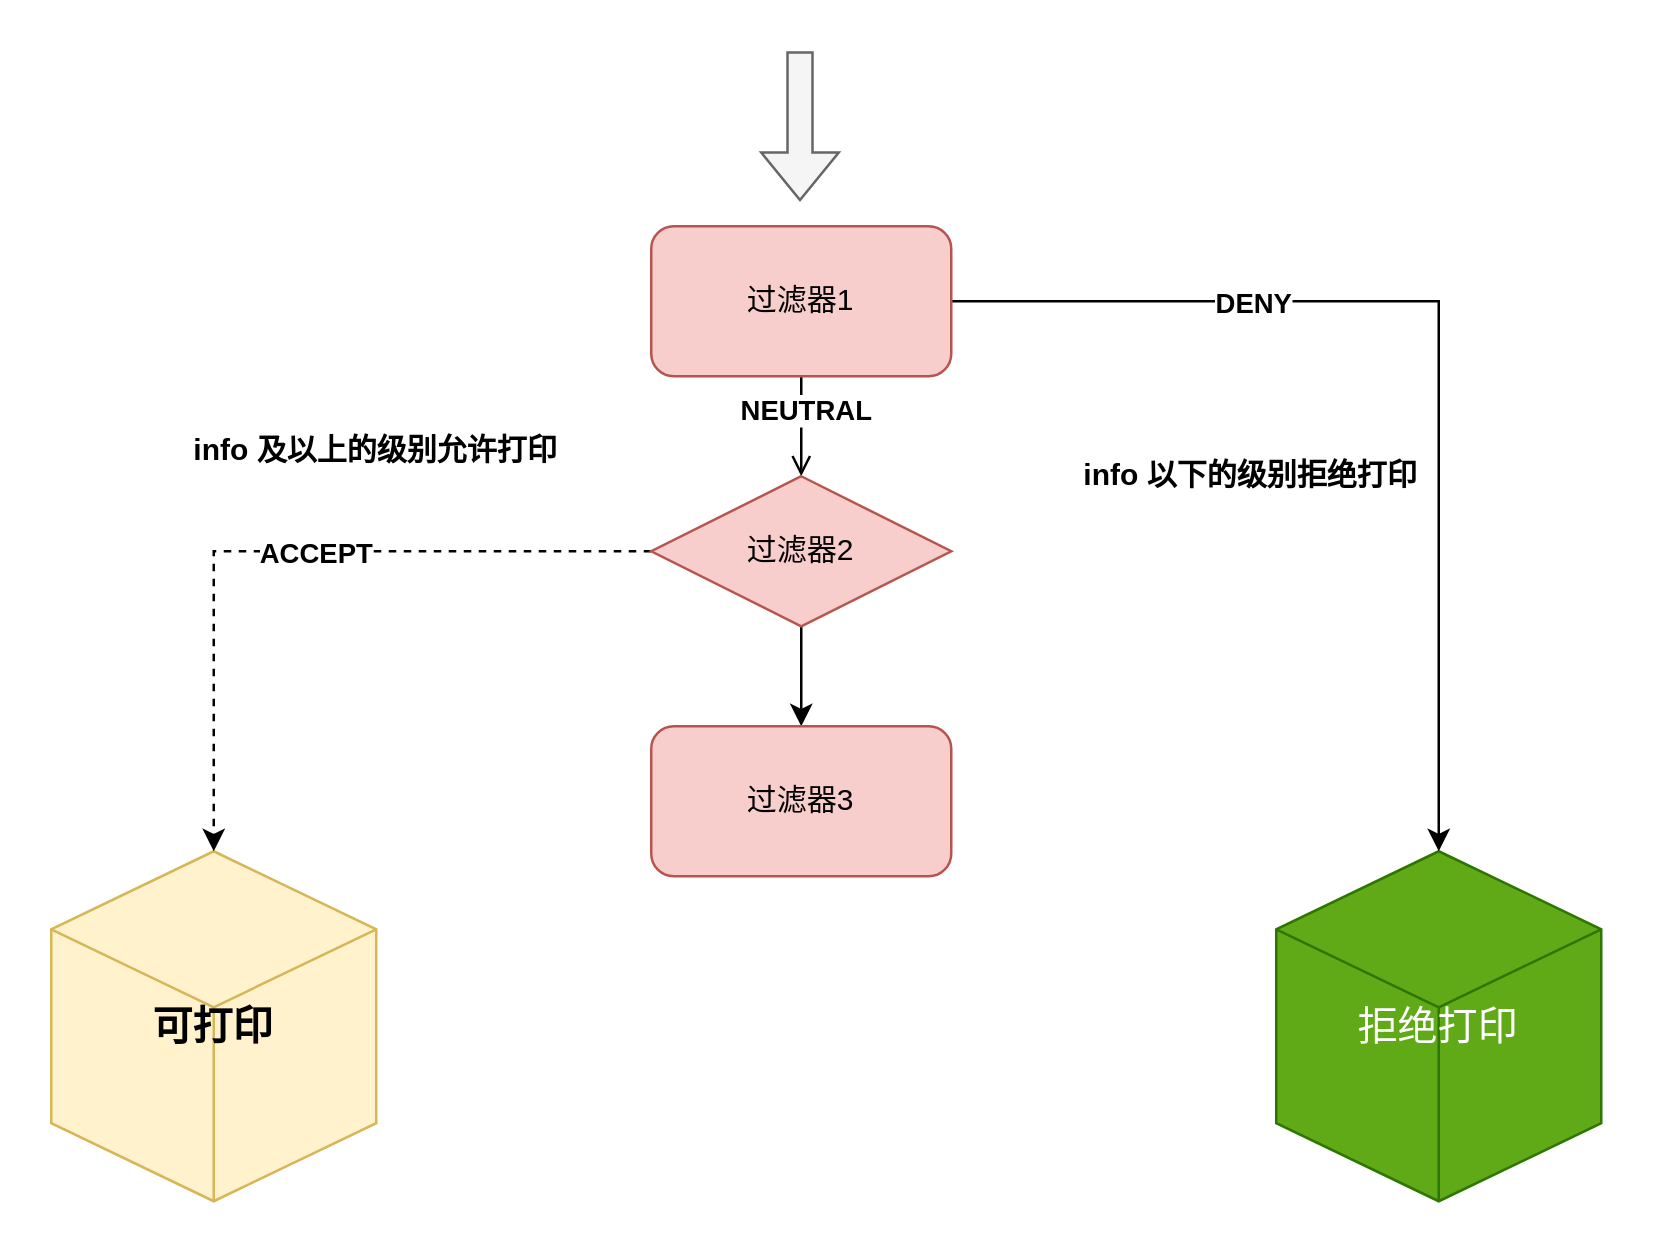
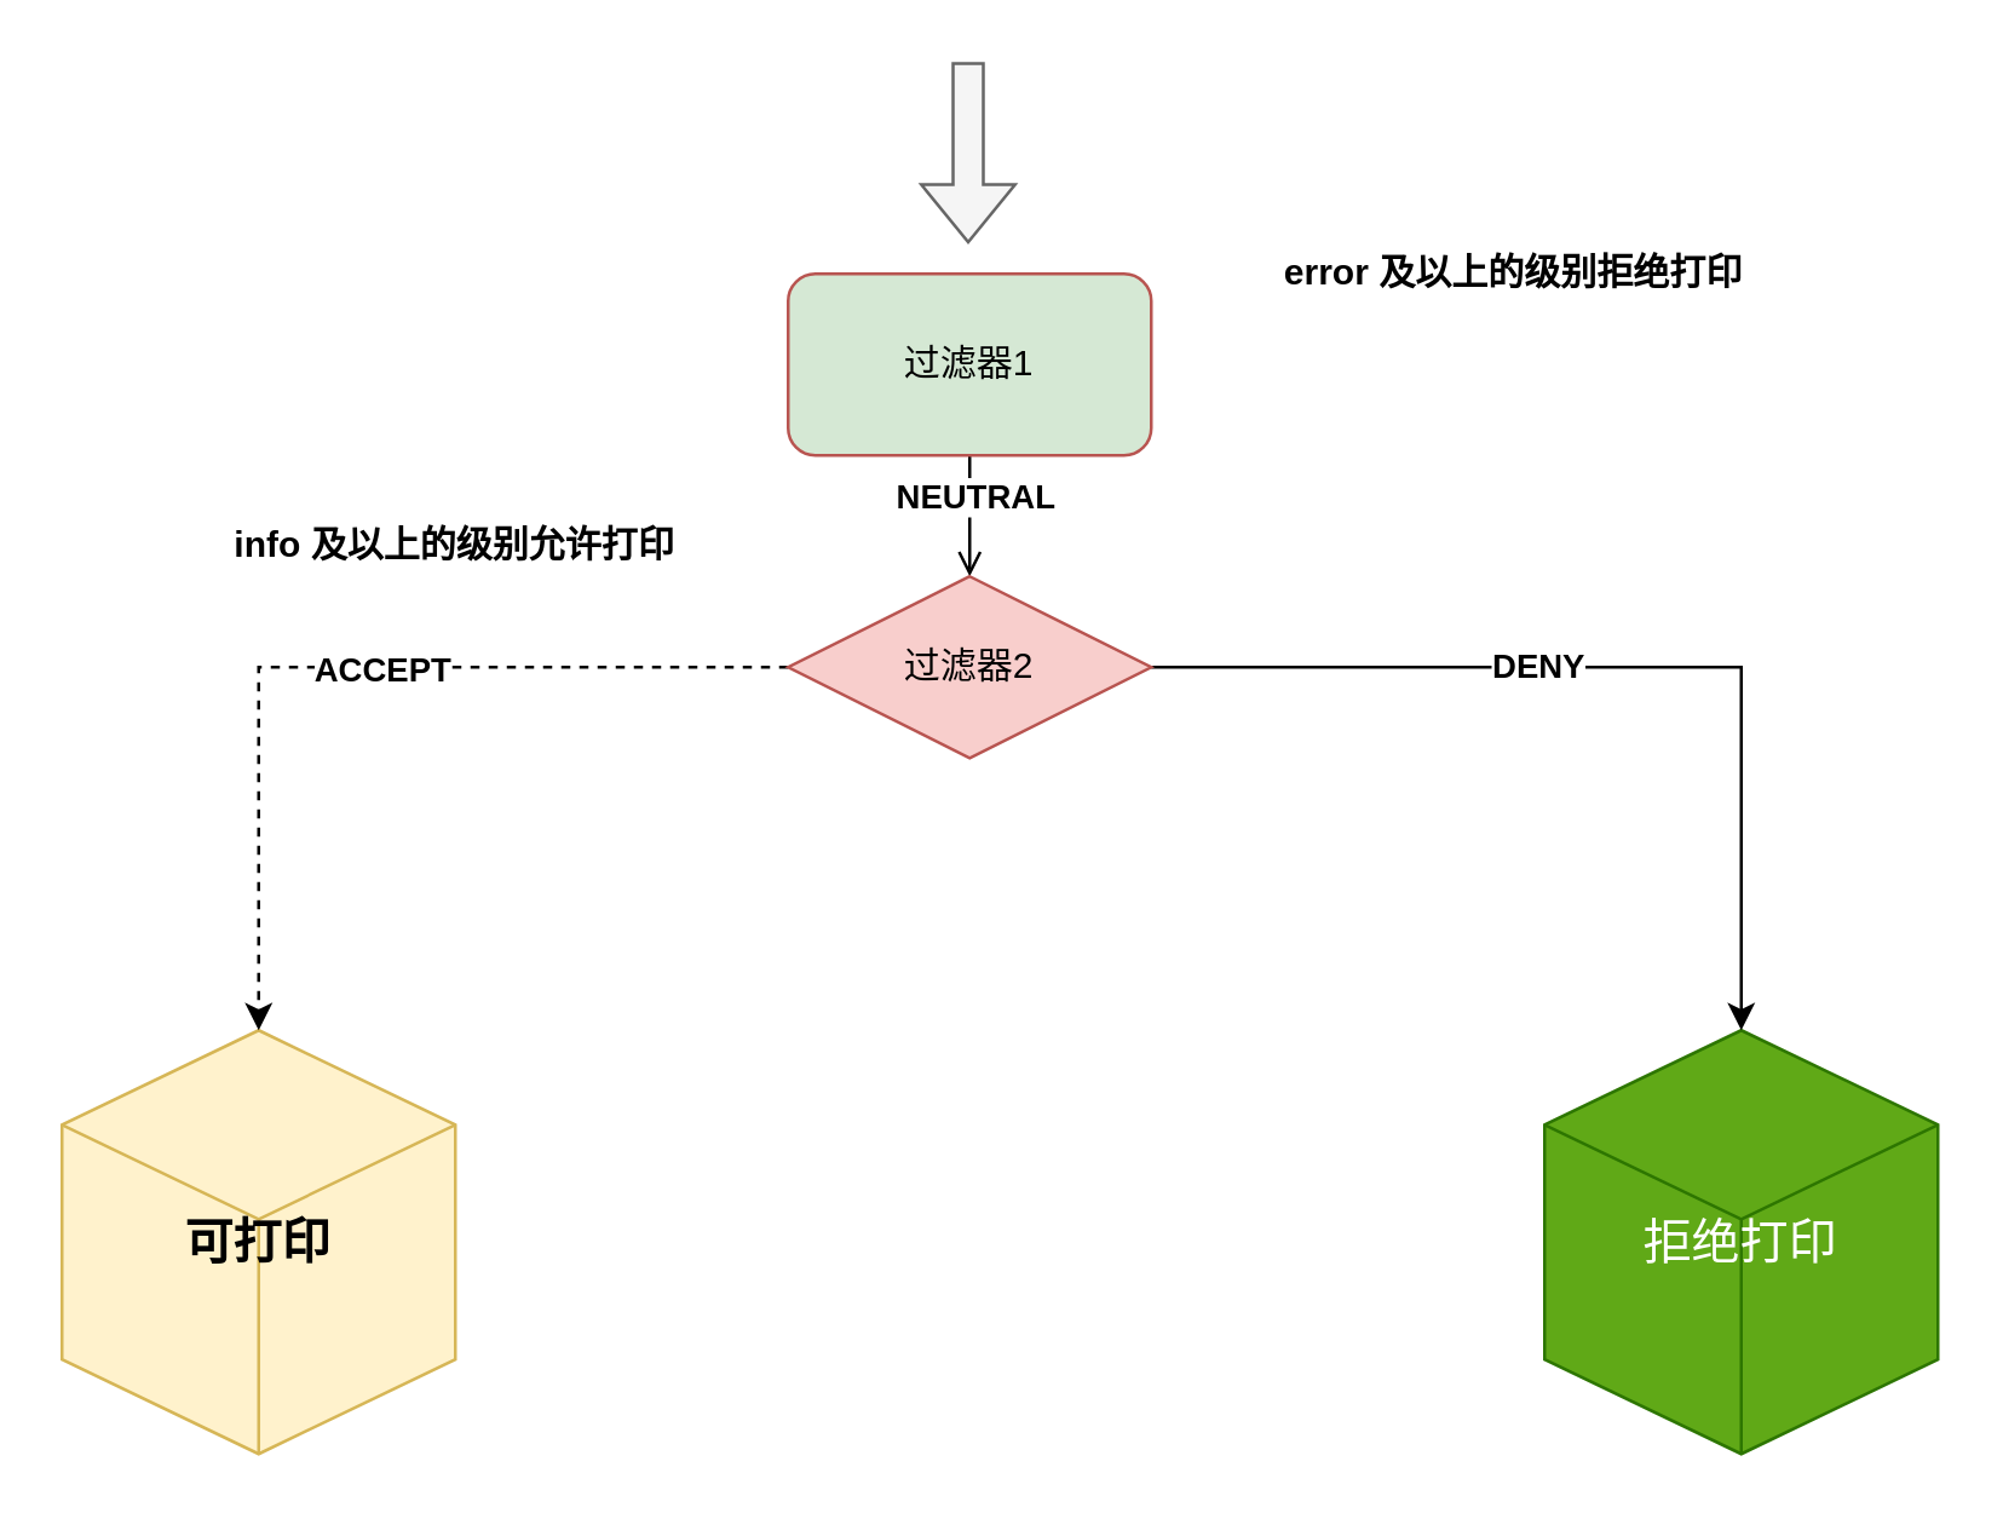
+ <mxCell id="17" value="&lt;b&gt;error 及以上的级别拒绝打印&lt;/b&gt;" style="text;html=1;strokeColor=none;fillColor=none;align=center;verticalAlign=middle;whiteSpace=wrap;rounded=0;" vertex="1" parent="1"><mxGeometry x="410" y="80" width="180" height="20" as="geometry" /></mxCell>
- <mxCell id="8" value="过滤器1" style="rounded=1;whiteSpace=wrap;html=1;fillColor=#f8cecc;strokeColor=#b85450;" vertex="1" parent="1"><mxGeometry x="260" y="90" width="120" height="60" as="geometry" /></mxCell>
+ <mxCell id="8" value="过滤器1" style="rounded=1;whiteSpace=wrap;html=1;fillColor=#d5e8d4;strokeColor=#b85450;" vertex="1" parent="1"><mxGeometry x="260" y="90" width="120" height="60" as="geometry" /></mxCell>
- <mxCell id="6" style="edgeStyle=orthogonalEdgeStyle;rounded=0;orthogonalLoop=1;jettySize=auto;html=1;exitX=1;exitY=0.5;exitDx=0;exitDy=0;" edge="1" parent="1" source="8" target="3"><mxGeometry relative="1" as="geometry" /></mxCell>
- <mxCell id="7" value="DENY" style="edgeLabel;html=1;align=center;verticalAlign=middle;resizable=0;points=[];fontStyle=1" vertex="1" connectable="0" parent="6"><mxGeometry x="-0.363" y="2" relative="1" as="geometry"><mxPoint x="-12" y="2" as="offset" /></mxGeometry></mxCell>
- <mxCell id="18" value="&lt;b&gt;info 以下的级别拒绝打印&lt;/b&gt;" style="text;html=1;strokeColor=none;fillColor=none;align=center;verticalAlign=middle;whiteSpace=wrap;rounded=0;" vertex="1" parent="1"><mxGeometry x="410" y="180" width="180" height="20" as="geometry" /></mxCell>
+ <mxCell id="12" style="edgeStyle=orthogonalEdgeStyle;rounded=0;orthogonalLoop=1;jettySize=auto;html=1;exitX=1;exitY=0.5;exitDx=0;exitDy=0;entryX=0.5;entryY=0;entryDx=0;entryDy=0;entryPerimeter=0;" edge="1" parent="1" source="14" target="3"><mxGeometry relative="1" as="geometry" /></mxCell>
+ <mxCell id="13" value="DENY" style="edgeLabel;html=1;align=center;verticalAlign=middle;resizable=0;points=[];fontStyle=1" vertex="1" connectable="0" parent="12"><mxGeometry x="-0.194" y="1" relative="1" as="geometry"><mxPoint as="offset" /></mxGeometry></mxCell>
- <mxCell id="9" style="edgeStyle=orthogonalEdgeStyle;rounded=0;orthogonalLoop=1;jettySize=auto;html=1;exitX=0.5;exitY=1;exitDx=0;exitDy=0;entryX=0.5;entryY=0;entryDx=0;entryDy=0;" edge="1" parent="1" source="14" target="15"><mxGeometry relative="1" as="geometry" /></mxCell>
- <mxCell id="15" value="过滤器3" style="rounded=1;whiteSpace=wrap;html=1;fillColor=#f8cecc;strokeColor=#b85450;" vertex="1" parent="1"><mxGeometry x="260" y="290" width="120" height="60" as="geometry" /></mxCell>
